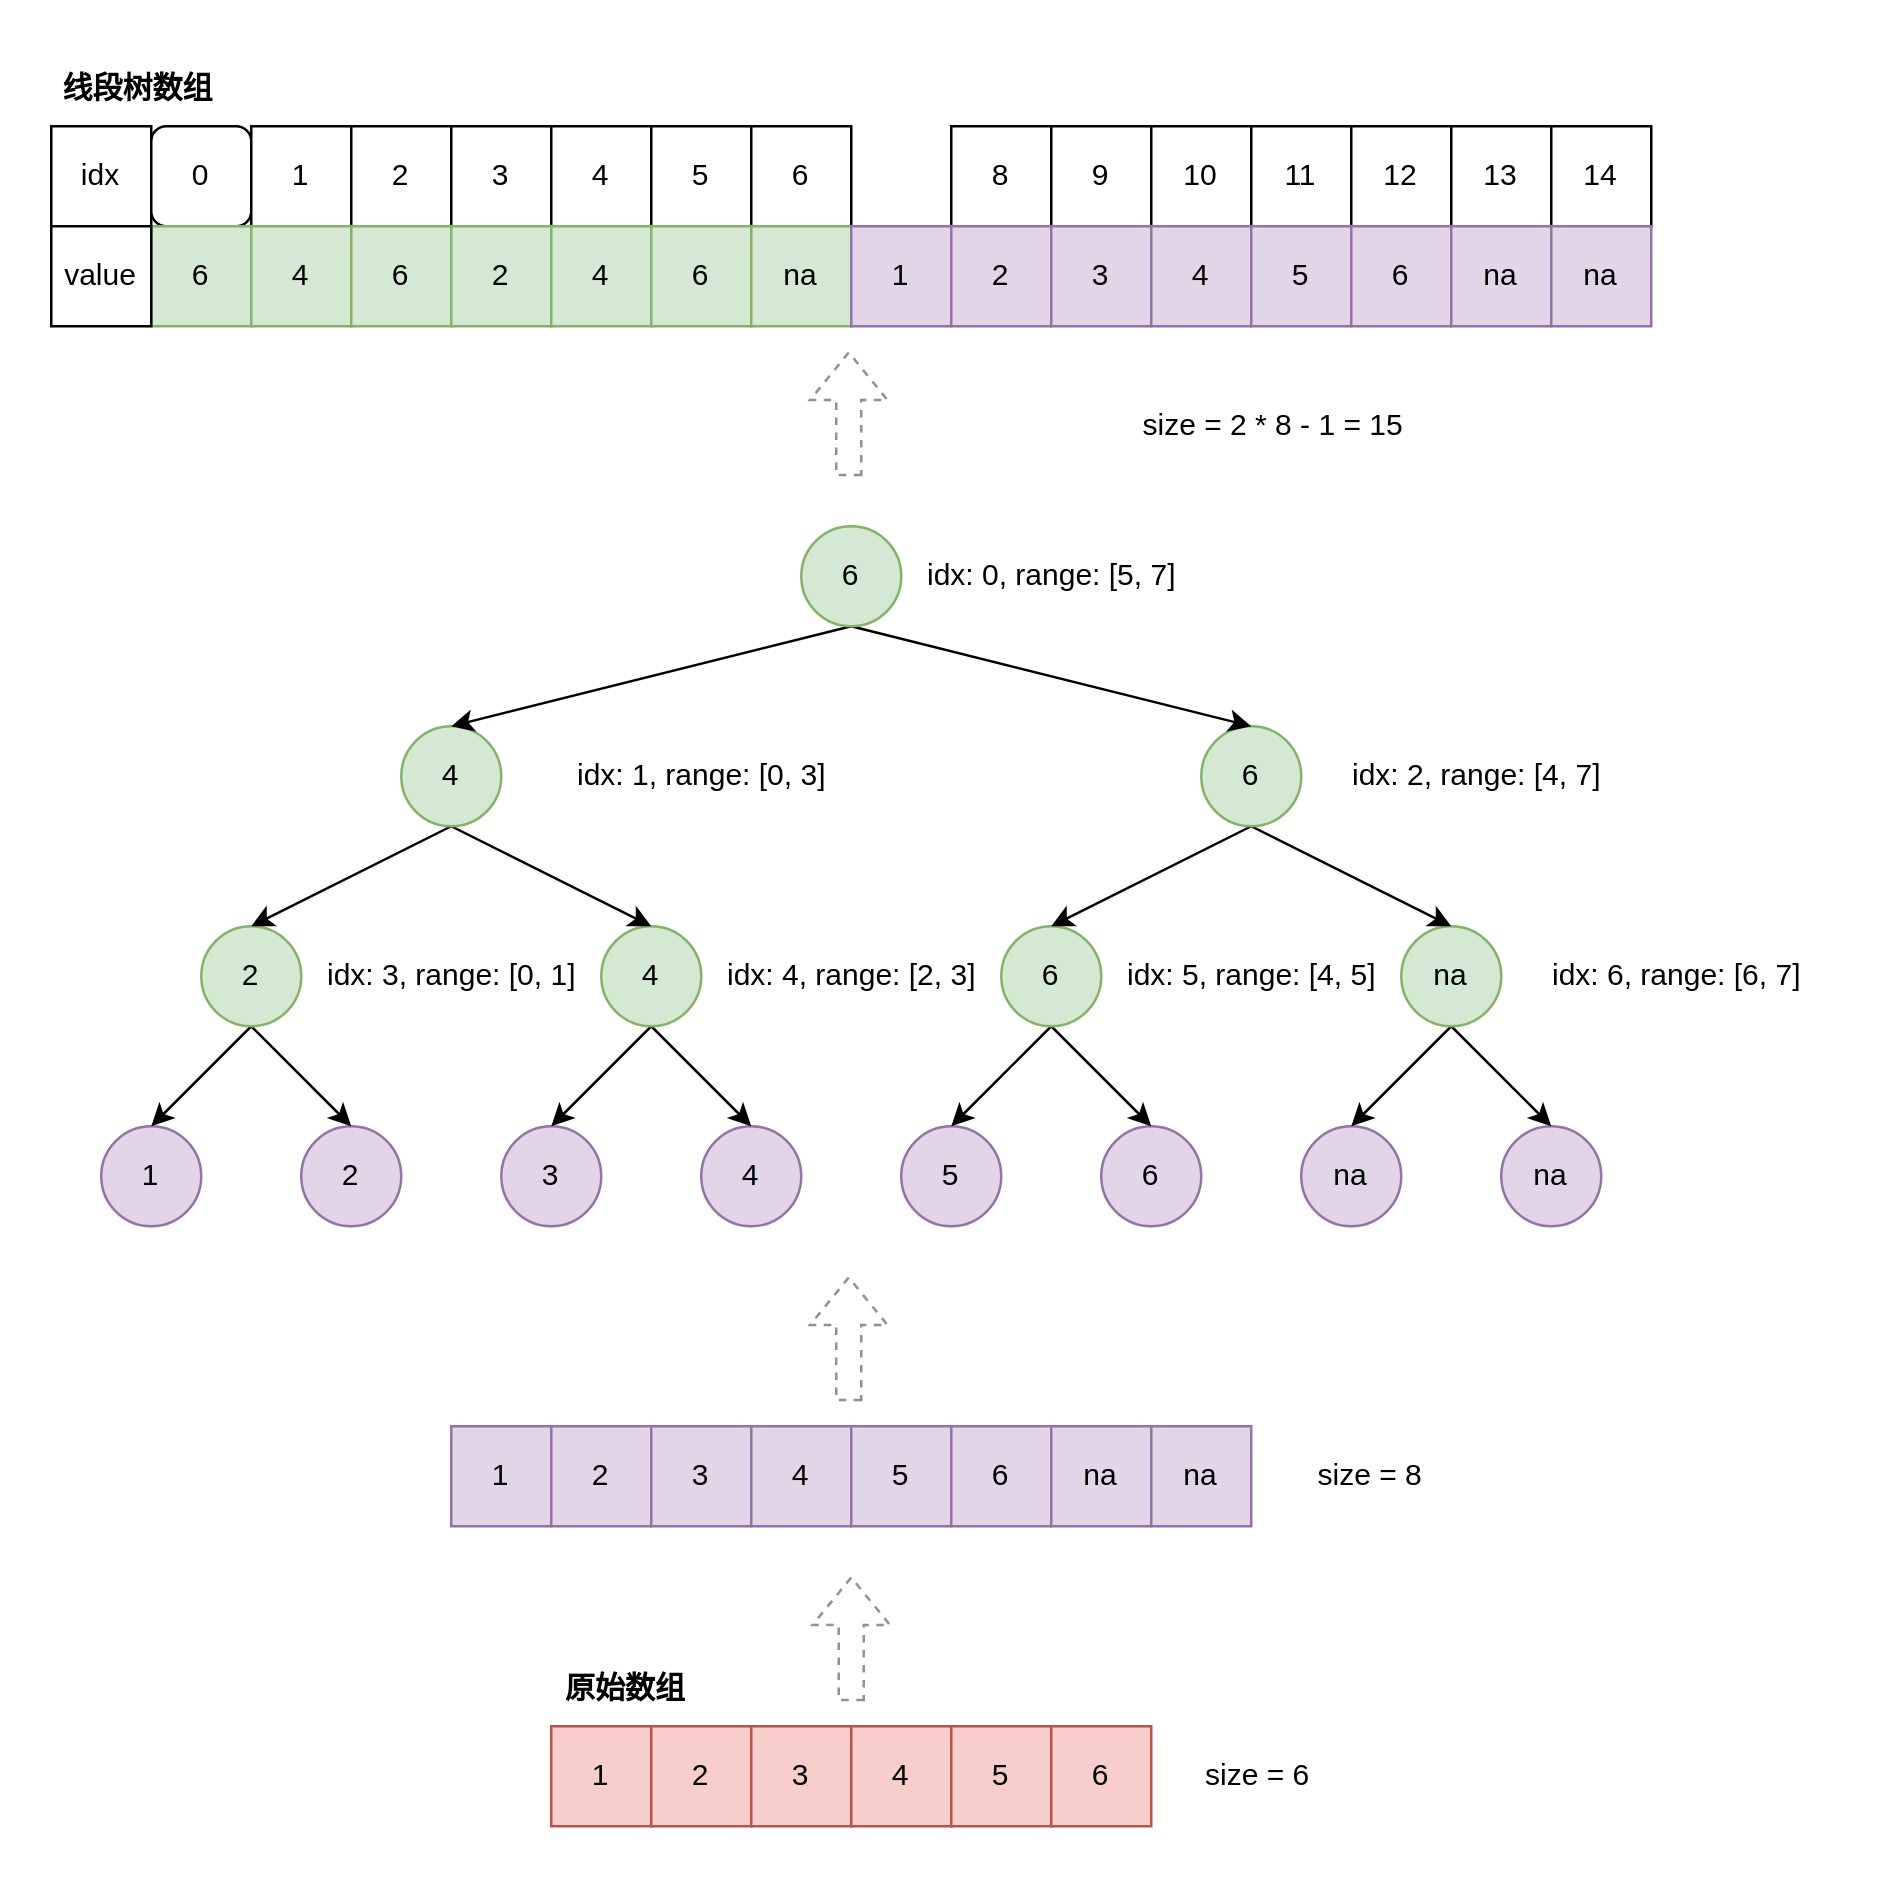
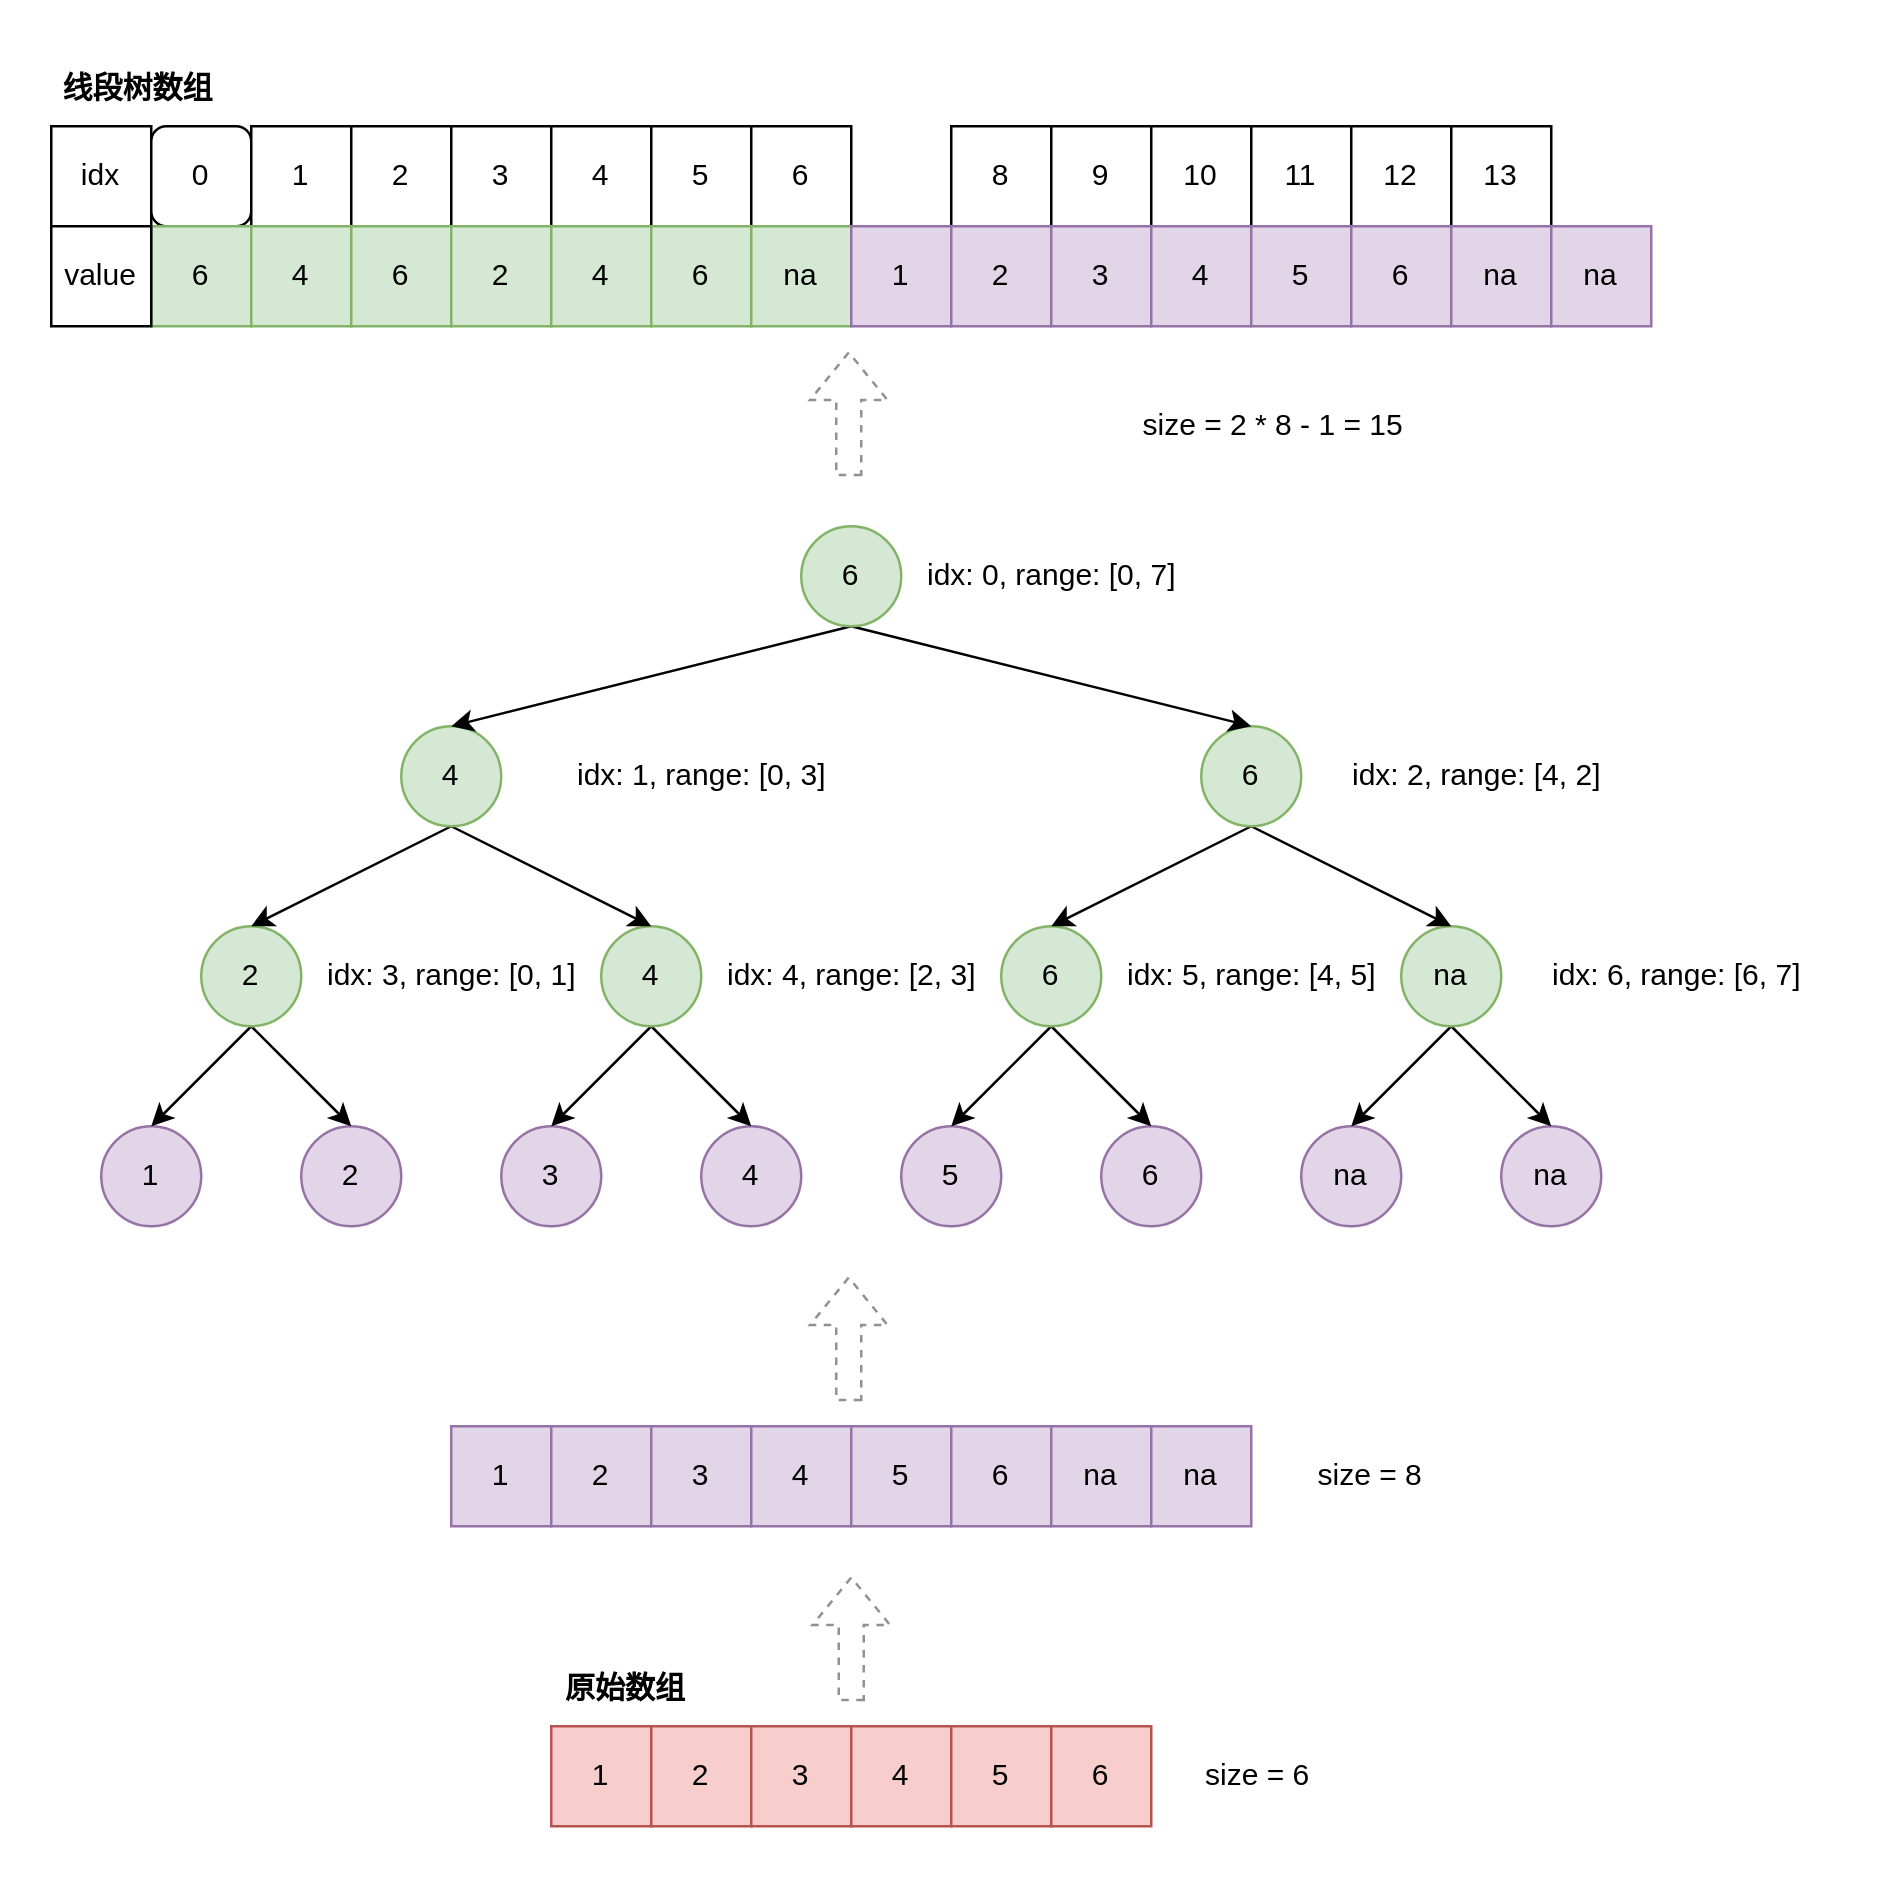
- <mxCell id="68" value="14" style="rounded=0;whiteSpace=wrap;html=1;" vertex="1" parent="1"><mxGeometry x="620" y="50" width="40" height="40" as="geometry" /></mxCell>
- <mxCell id="45" value="idx: 0, range: [5, 7]" style="text;html=1;align=center;verticalAlign=middle;resizable=0;points=[];autosize=1;strokeColor=none;fillColor=none;" vertex="1" parent="1"><mxGeometry x="360" y="215" width="120" height="30" as="geometry" /></mxCell>
+ <mxCell id="45" value="idx: 0, range: [0, 7]" style="text;html=1;align=center;verticalAlign=middle;resizable=0;points=[];autosize=1;strokeColor=none;fillColor=none;" vertex="1" parent="1"><mxGeometry x="360" y="215" width="120" height="30" as="geometry" /></mxCell>
- <mxCell id="47" value="idx: 2, range: [4, 7]" style="text;html=1;align=center;verticalAlign=middle;resizable=0;points=[];autosize=1;strokeColor=none;fillColor=none;" vertex="1" parent="1"><mxGeometry x="530" y="295" width="120" height="30" as="geometry" /></mxCell>
+ <mxCell id="47" value="idx: 2, range: [4, 2]" style="text;html=1;align=center;verticalAlign=middle;resizable=0;points=[];autosize=1;strokeColor=none;fillColor=none;" vertex="1" parent="1"><mxGeometry x="530" y="295" width="120" height="30" as="geometry" /></mxCell>
